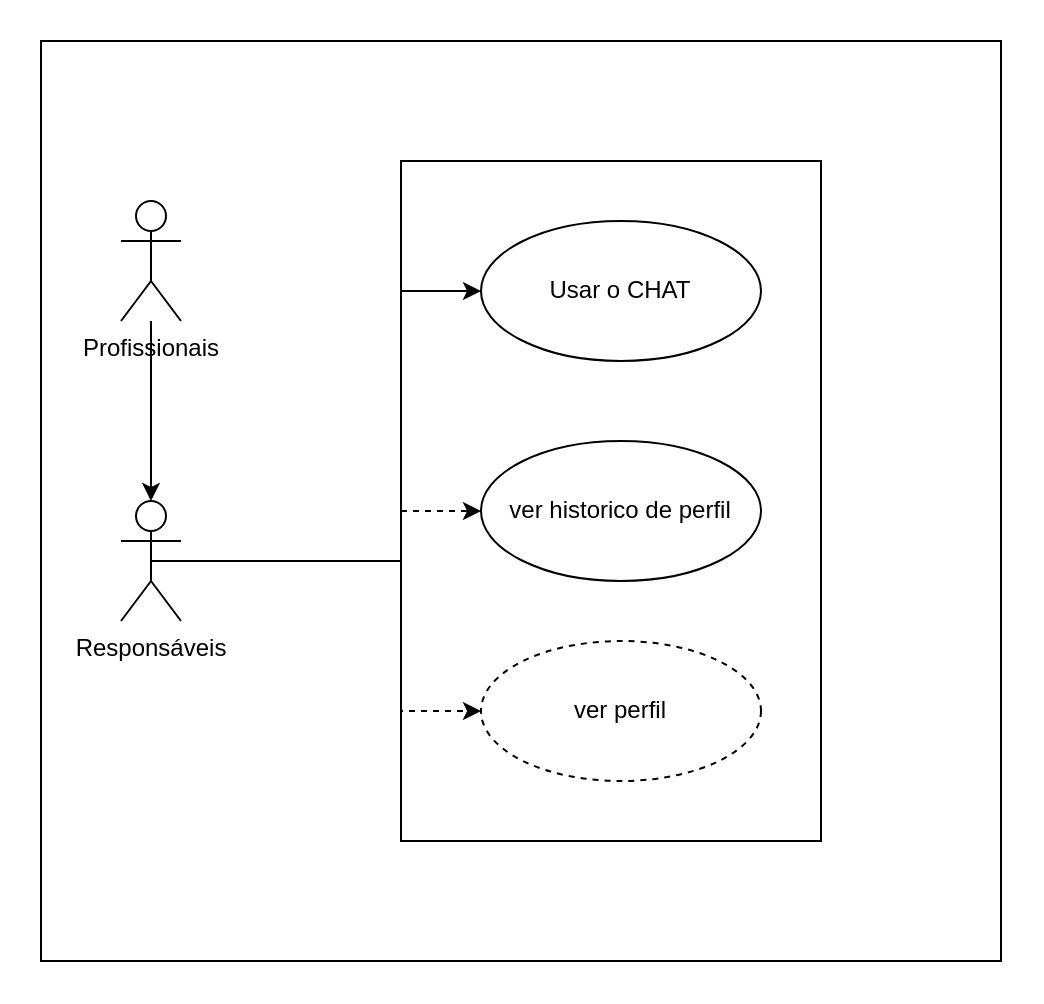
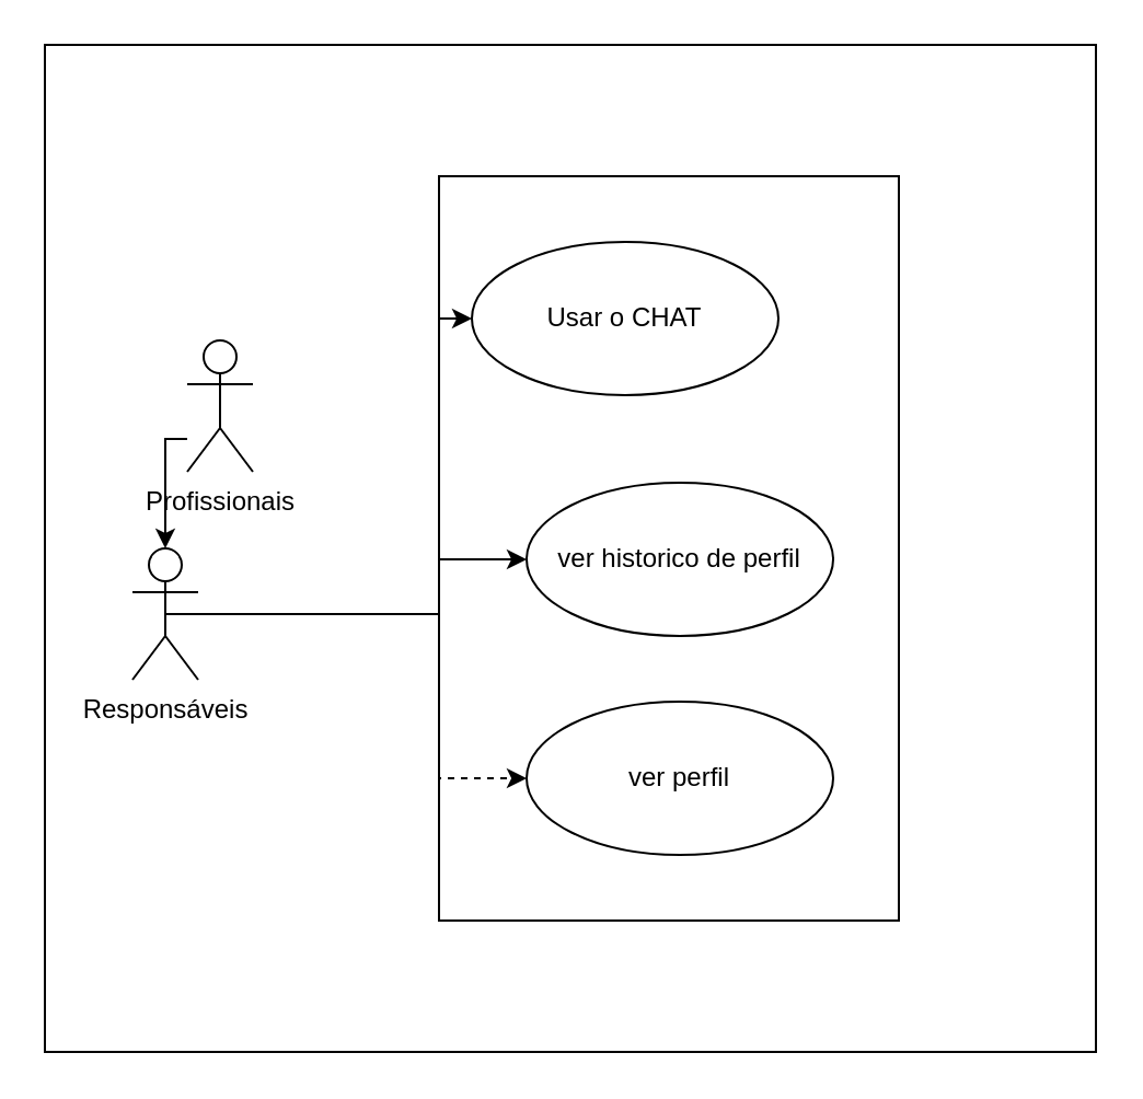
- <mxCell id="4" value="Profissionais" style="shape=umlActor;verticalLabelPosition=bottom;verticalAlign=top;html=1;outlineConnect=0;" vertex="1" parent="1"><mxGeometry x="60" y="100" width="30" height="60" as="geometry" /></mxCell>
+ <mxCell id="4" value="Profissionais" style="shape=umlActor;verticalLabelPosition=bottom;verticalAlign=top;html=1;outlineConnect=0;" vertex="1" parent="1"><mxGeometry x="85" y="155" width="30" height="60" as="geometry" /></mxCell>
- <mxCell id="5" value="Usar o CHAT" style="ellipse;whiteSpace=wrap;html=1;" vertex="1" parent="1"><mxGeometry x="240" y="110" width="140" height="70" as="geometry" /></mxCell>
+ <mxCell id="5" value="Usar o CHAT" style="ellipse;whiteSpace=wrap;html=1;" vertex="1" parent="1"><mxGeometry x="215" y="110" width="140" height="70" as="geometry" /></mxCell>
- <mxCell id="6" style="edgeStyle=orthogonalEdgeStyle;rounded=0;orthogonalLoop=1;jettySize=auto;html=1;exitX=0.5;exitY=0.5;exitDx=0;exitDy=0;exitPerimeter=0;entryX=0;entryY=0.5;entryDx=0;entryDy=0;dashed=1;" edge="1" parent="1" source="9" target="10"><mxGeometry relative="1" as="geometry"><Array as="points"><mxPoint x="200" y="280" /><mxPoint x="200" y="255" /></Array></mxGeometry></mxCell>
+ <mxCell id="6" style="edgeStyle=orthogonalEdgeStyle;rounded=0;orthogonalLoop=1;jettySize=auto;html=1;exitX=0.5;exitY=0.5;exitDx=0;exitDy=0;exitPerimeter=0;entryX=0;entryY=0.5;entryDx=0;entryDy=0;" edge="1" parent="1" source="9" target="10"><mxGeometry relative="1" as="geometry"><Array as="points"><mxPoint x="200" y="280" /><mxPoint x="200" y="255" /></Array></mxGeometry></mxCell>
- <mxCell id="11" value="ver perfil" style="ellipse;whiteSpace=wrap;html=1;dashed=1;" vertex="1" parent="1"><mxGeometry x="240" y="320" width="140" height="70" as="geometry" /></mxCell>
+ <mxCell id="11" value="ver perfil" style="ellipse;whiteSpace=wrap;html=1;" vertex="1" parent="1"><mxGeometry x="240" y="320" width="140" height="70" as="geometry" /></mxCell>
